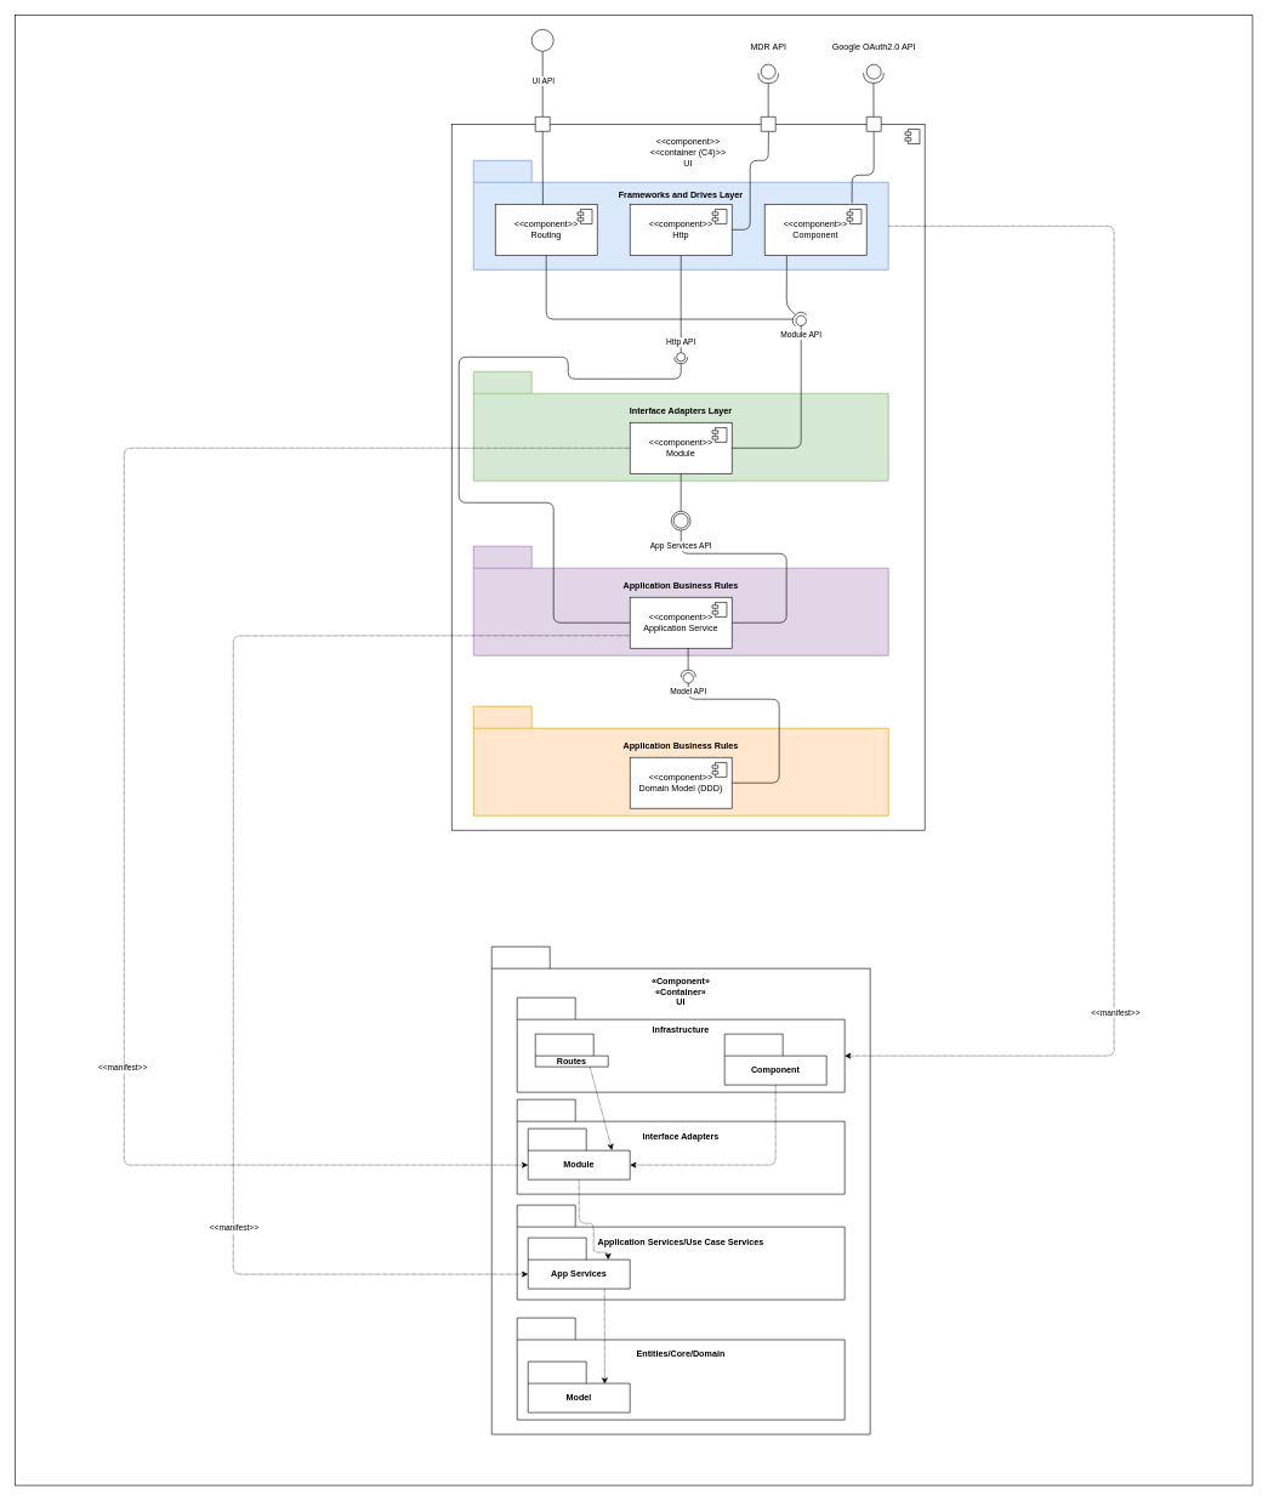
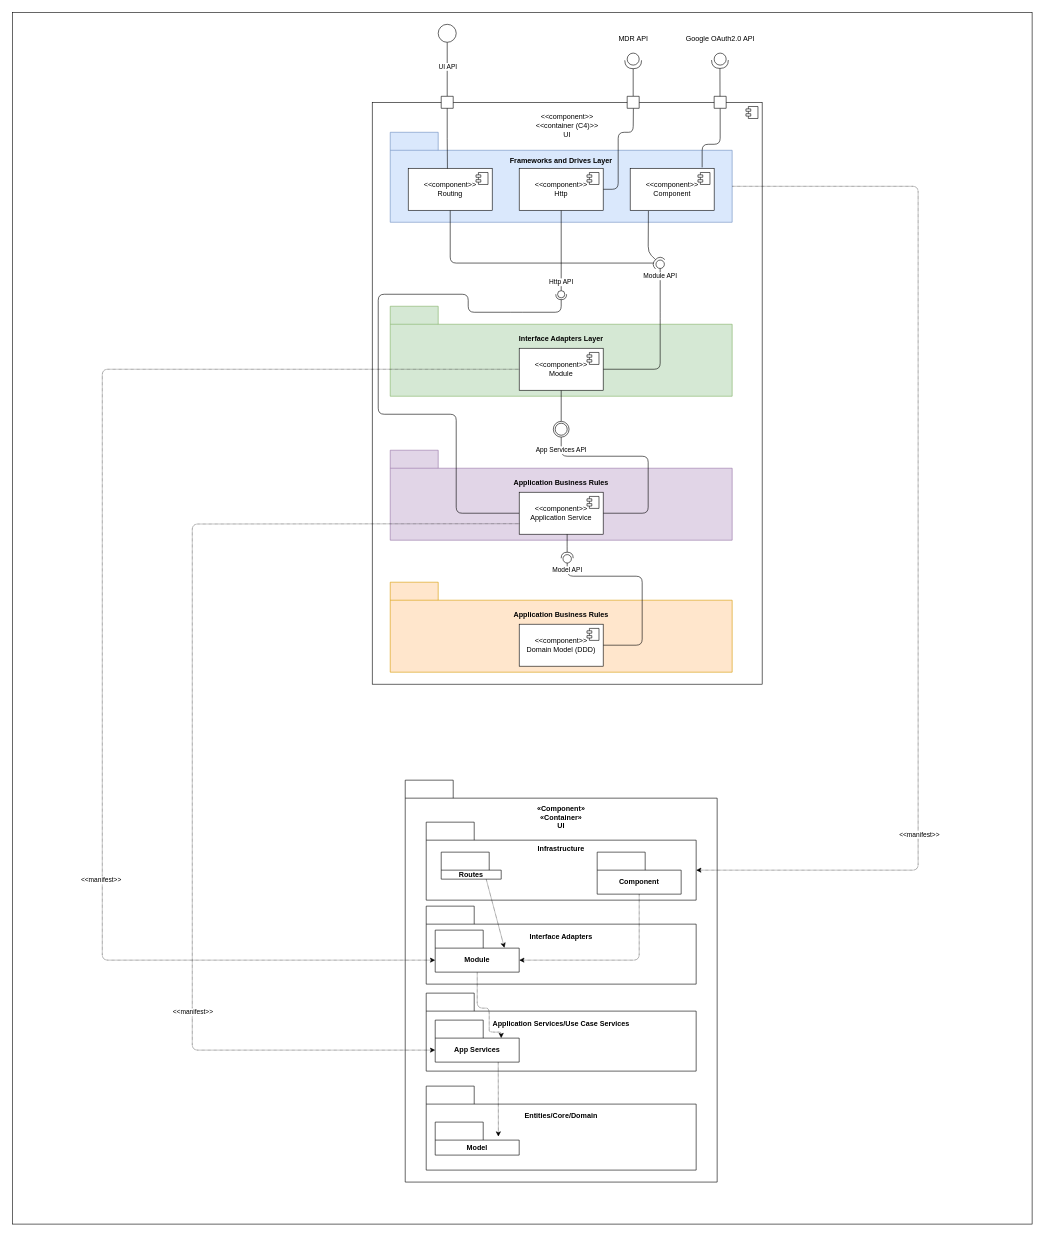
- <mxCell id="61" value="Model" style="shape=folder;fontStyle=1;tabWidth=80;tabHeight=30;tabPosition=left;html=1;boundedLbl=1;whiteSpace=wrap;" vertex="1" parent="6"><mxGeometry x="725" y="1870" width="140" height="70" as="geometry" /></mxCell>
+ <mxCell id="61" value="Model" style="shape=folder;fontStyle=1;tabWidth=80;tabHeight=30;tabPosition=left;html=1;boundedLbl=1;whiteSpace=wrap;" vertex="1" parent="6"><mxGeometry x="725" y="1870" width="140" height="55" as="geometry" /></mxCell>
